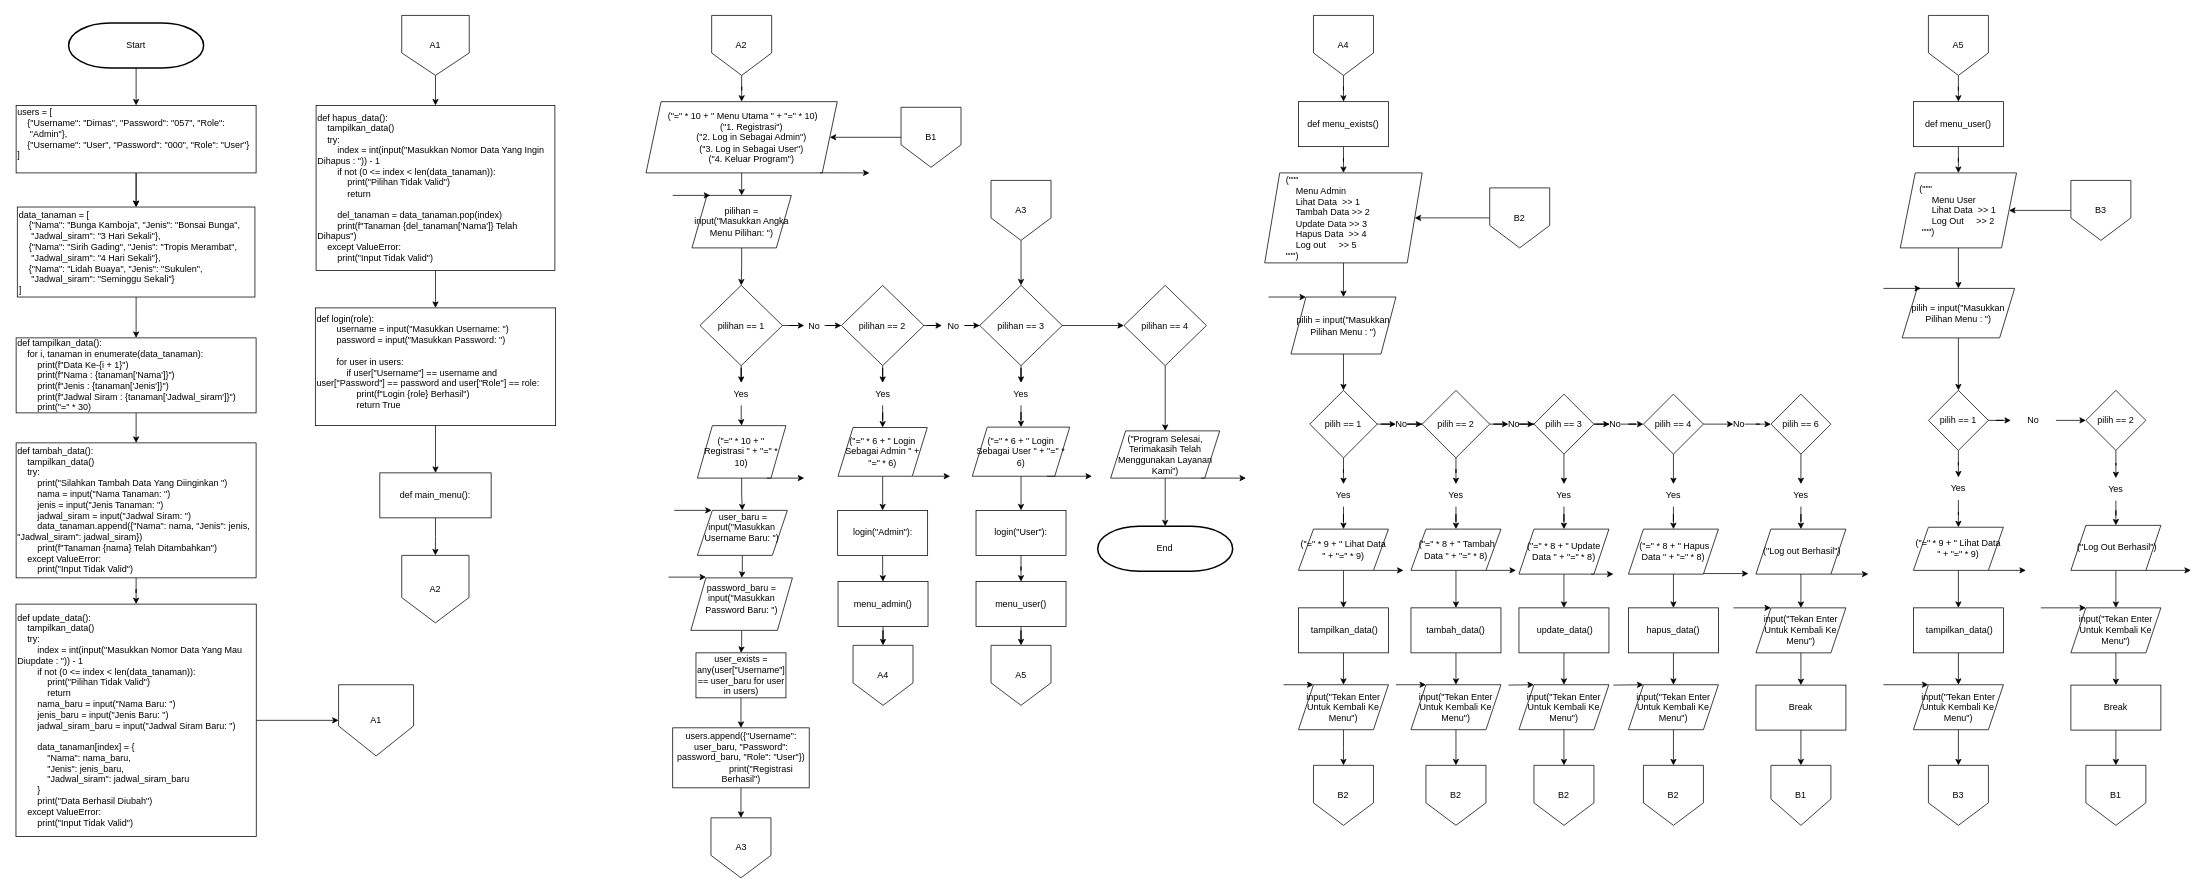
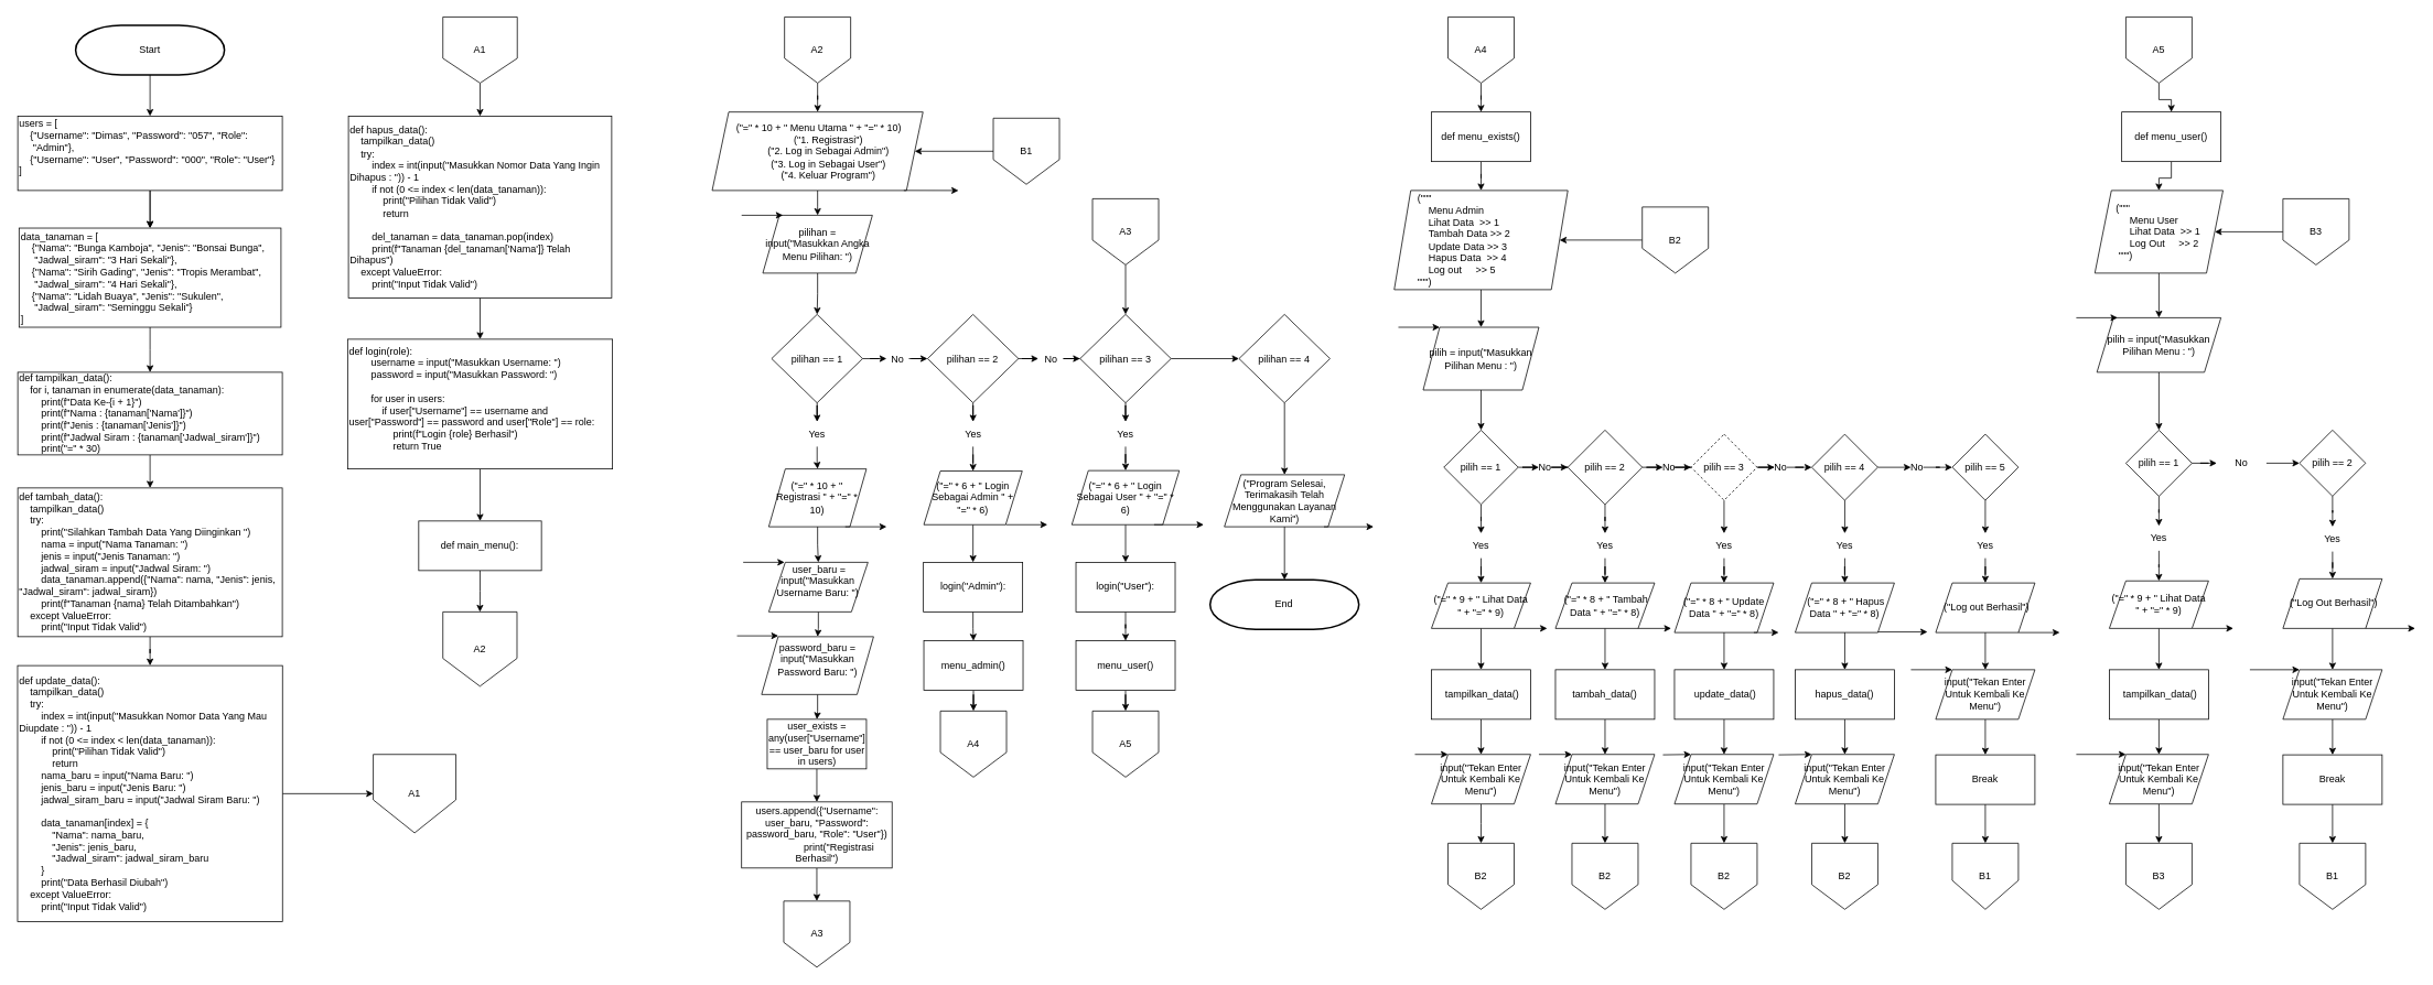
- <mxCell id="170" value="def menu_user()" style="whiteSpace=wrap;html=1;" parent="1" vertex="1"><mxGeometry x="2551" y="135" width="120" height="60" as="geometry" /></mxCell>
+ <mxCell id="170" value="def menu_user()" style="whiteSpace=wrap;html=1;" parent="1" vertex="1"><mxGeometry x="2566" y="135" width="120" height="60" as="geometry" /></mxCell>
- <mxCell id="106" value="pilih == 3" style="rhombus;whiteSpace=wrap;html=1;" parent="1" vertex="1"><mxGeometry x="2045" y="525" width="80" height="80" as="geometry" /></mxCell>
+ <mxCell id="106" value="pilih == 3" style="rhombus;whiteSpace=wrap;html=1;dashed=1;" parent="1" vertex="1"><mxGeometry x="2045" y="525" width="80" height="80" as="geometry" /></mxCell>
- <mxCell id="111" value="pilih == 6" style="rhombus;whiteSpace=wrap;html=1;" parent="1" vertex="1"><mxGeometry x="2361" y="525" width="80" height="80" as="geometry" /></mxCell>
+ <mxCell id="111" value="pilih == 5" style="rhombus;whiteSpace=wrap;html=1;" parent="1" vertex="1"><mxGeometry x="2361" y="525" width="80" height="80" as="geometry" /></mxCell>
